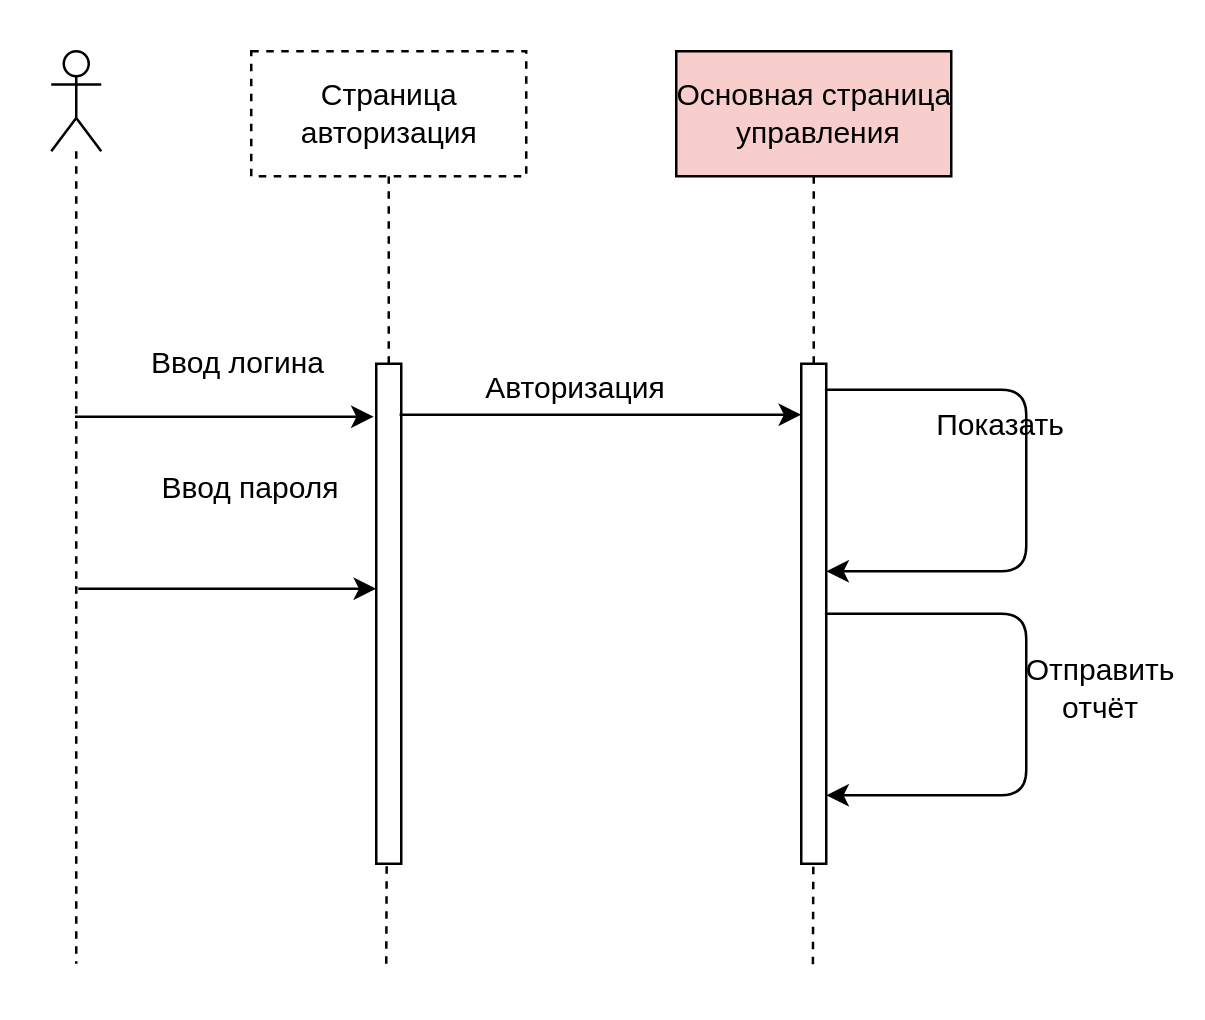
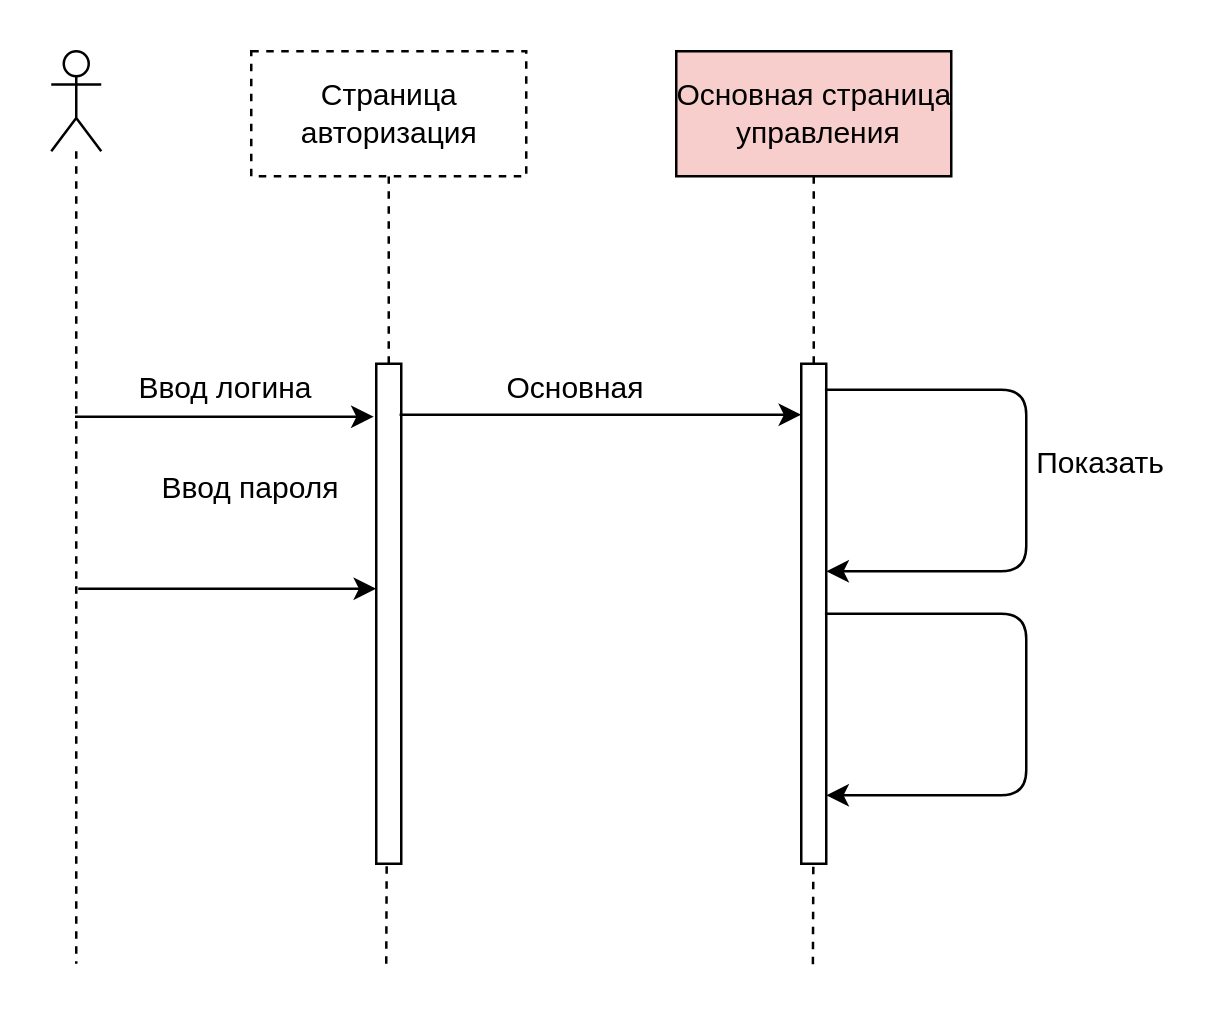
- <mxCell id="9" value="Ввод логина" style="text;html=1;strokeColor=none;fillColor=none;align=center;verticalAlign=middle;whiteSpace=wrap;rounded=0;" vertex="1" parent="1"><mxGeometry x="55" y="135" width="80" height="20" as="geometry" /></mxCell>
+ <mxCell id="9" value="Ввод логина" style="text;html=1;strokeColor=none;fillColor=none;align=center;verticalAlign=middle;whiteSpace=wrap;rounded=0;" vertex="1" parent="1"><mxGeometry x="50" y="145" width="80" height="20" as="geometry" /></mxCell>
- <mxCell id="16" value="Авторизация" style="text;html=1;strokeColor=none;fillColor=none;align=center;verticalAlign=middle;whiteSpace=wrap;rounded=0;" vertex="1" parent="1"><mxGeometry x="190" y="145" width="80" height="20" as="geometry" /></mxCell>
+ <mxCell id="16" value="Основная" style="text;html=1;strokeColor=none;fillColor=none;align=center;verticalAlign=middle;whiteSpace=wrap;rounded=0;" vertex="1" parent="1"><mxGeometry x="190" y="145" width="80" height="20" as="geometry" /></mxCell>
- <mxCell id="18" value="Показать" style="text;html=1;strokeColor=none;fillColor=none;align=center;verticalAlign=middle;whiteSpace=wrap;rounded=0;" vertex="1" parent="1"><mxGeometry x="380" y="160" width="40" height="20" as="geometry" /></mxCell>
+ <mxCell id="18" value="Показать" style="text;html=1;strokeColor=none;fillColor=none;align=center;verticalAlign=middle;whiteSpace=wrap;rounded=0;" vertex="1" parent="1"><mxGeometry x="420" y="175" width="40" height="20" as="geometry" /></mxCell>
- <mxCell id="20" value="Отправить отчёт" style="text;html=1;strokeColor=none;fillColor=none;align=center;verticalAlign=middle;whiteSpace=wrap;rounded=0;" vertex="1" parent="1"><mxGeometry x="420" y="264.6" width="40" height="20" as="geometry" /></mxCell>
